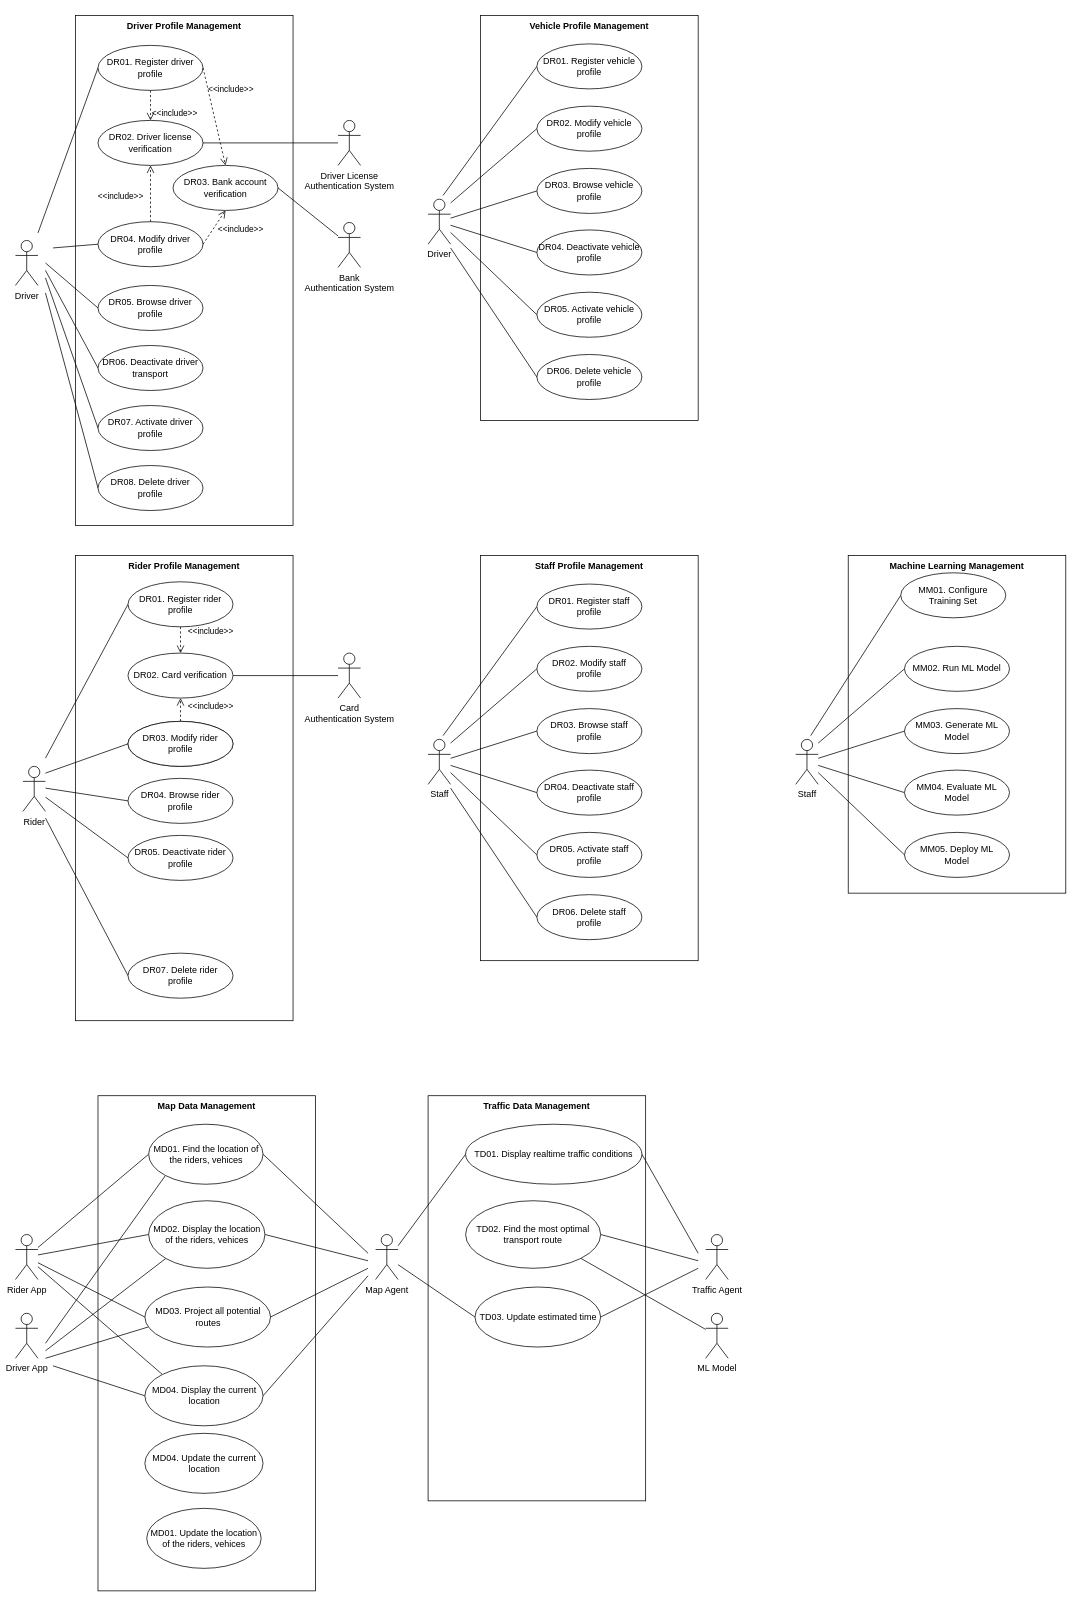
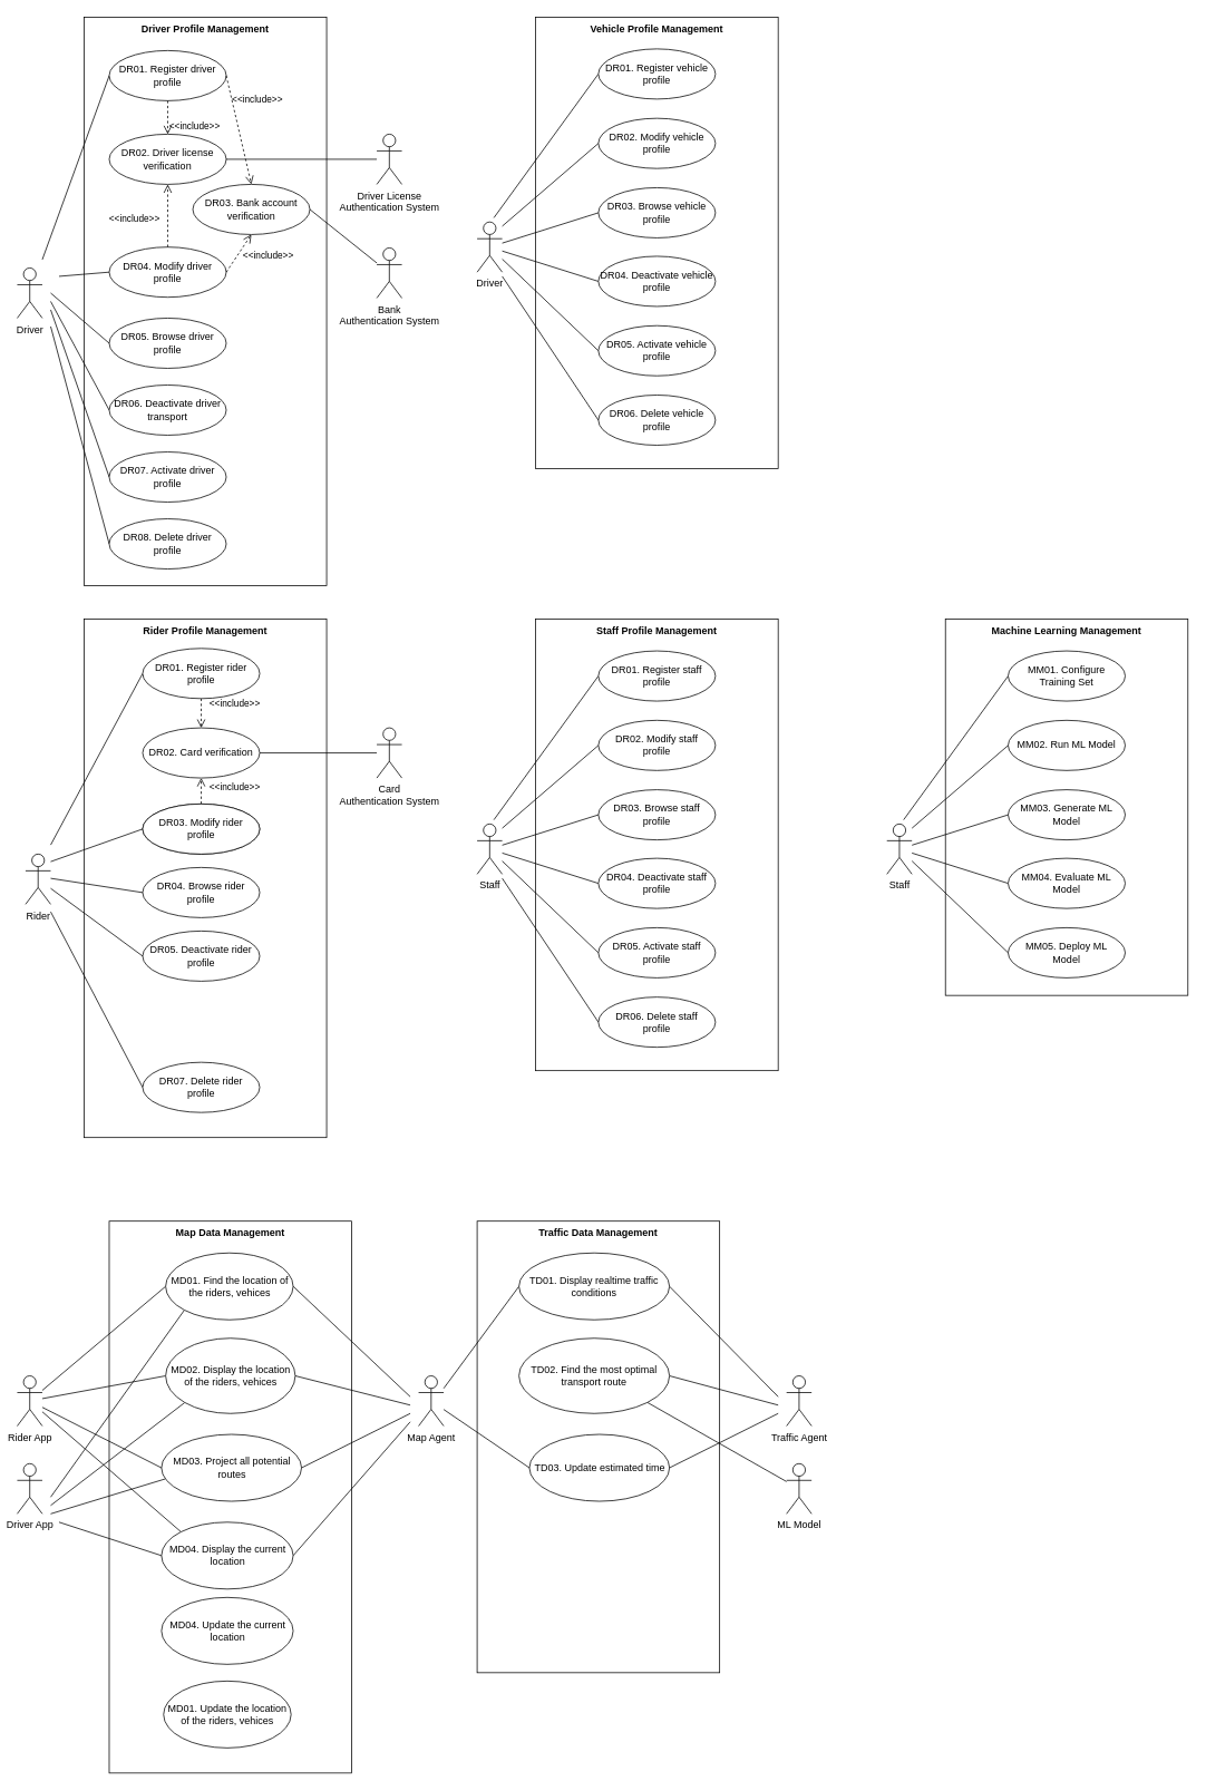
- <mxCell id="119" value="MM01. Configure Training Set" style="ellipse;whiteSpace=wrap;html=1;flipH=1;flipV=1;" vertex="1" parent="1"><mxGeometry x="1200" y="763" width="140" height="60" as="geometry" /></mxCell>
+ <mxCell id="119" value="MM01. Configure Training Set" style="ellipse;whiteSpace=wrap;html=1;flipH=1;flipV=1;" vertex="1" parent="1"><mxGeometry x="1205" y="778" width="140" height="60" as="geometry" /></mxCell>
- <mxCell id="77" value="TD01. Display realtime traffic conditions" style="ellipse;whiteSpace=wrap;html=1;" vertex="1" parent="1"><mxGeometry x="620" y="1498" width="235" height="80" as="geometry" /></mxCell>
+ <mxCell id="77" value="TD01. Display realtime traffic conditions" style="ellipse;whiteSpace=wrap;html=1;" vertex="1" parent="1"><mxGeometry x="620" y="1498" width="180" height="80" as="geometry" /></mxCell>
